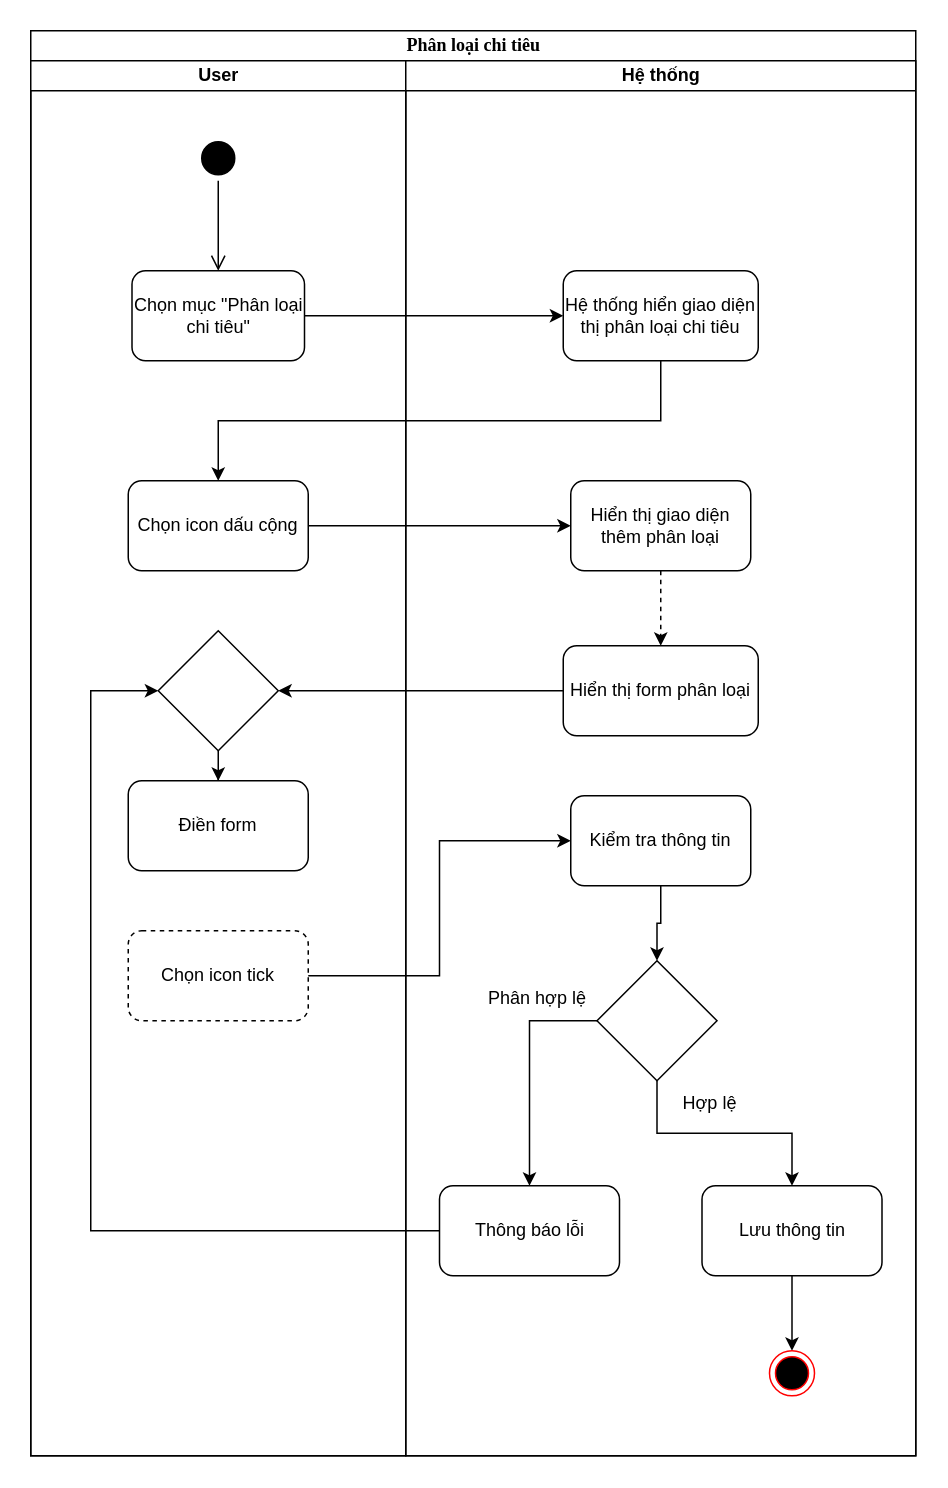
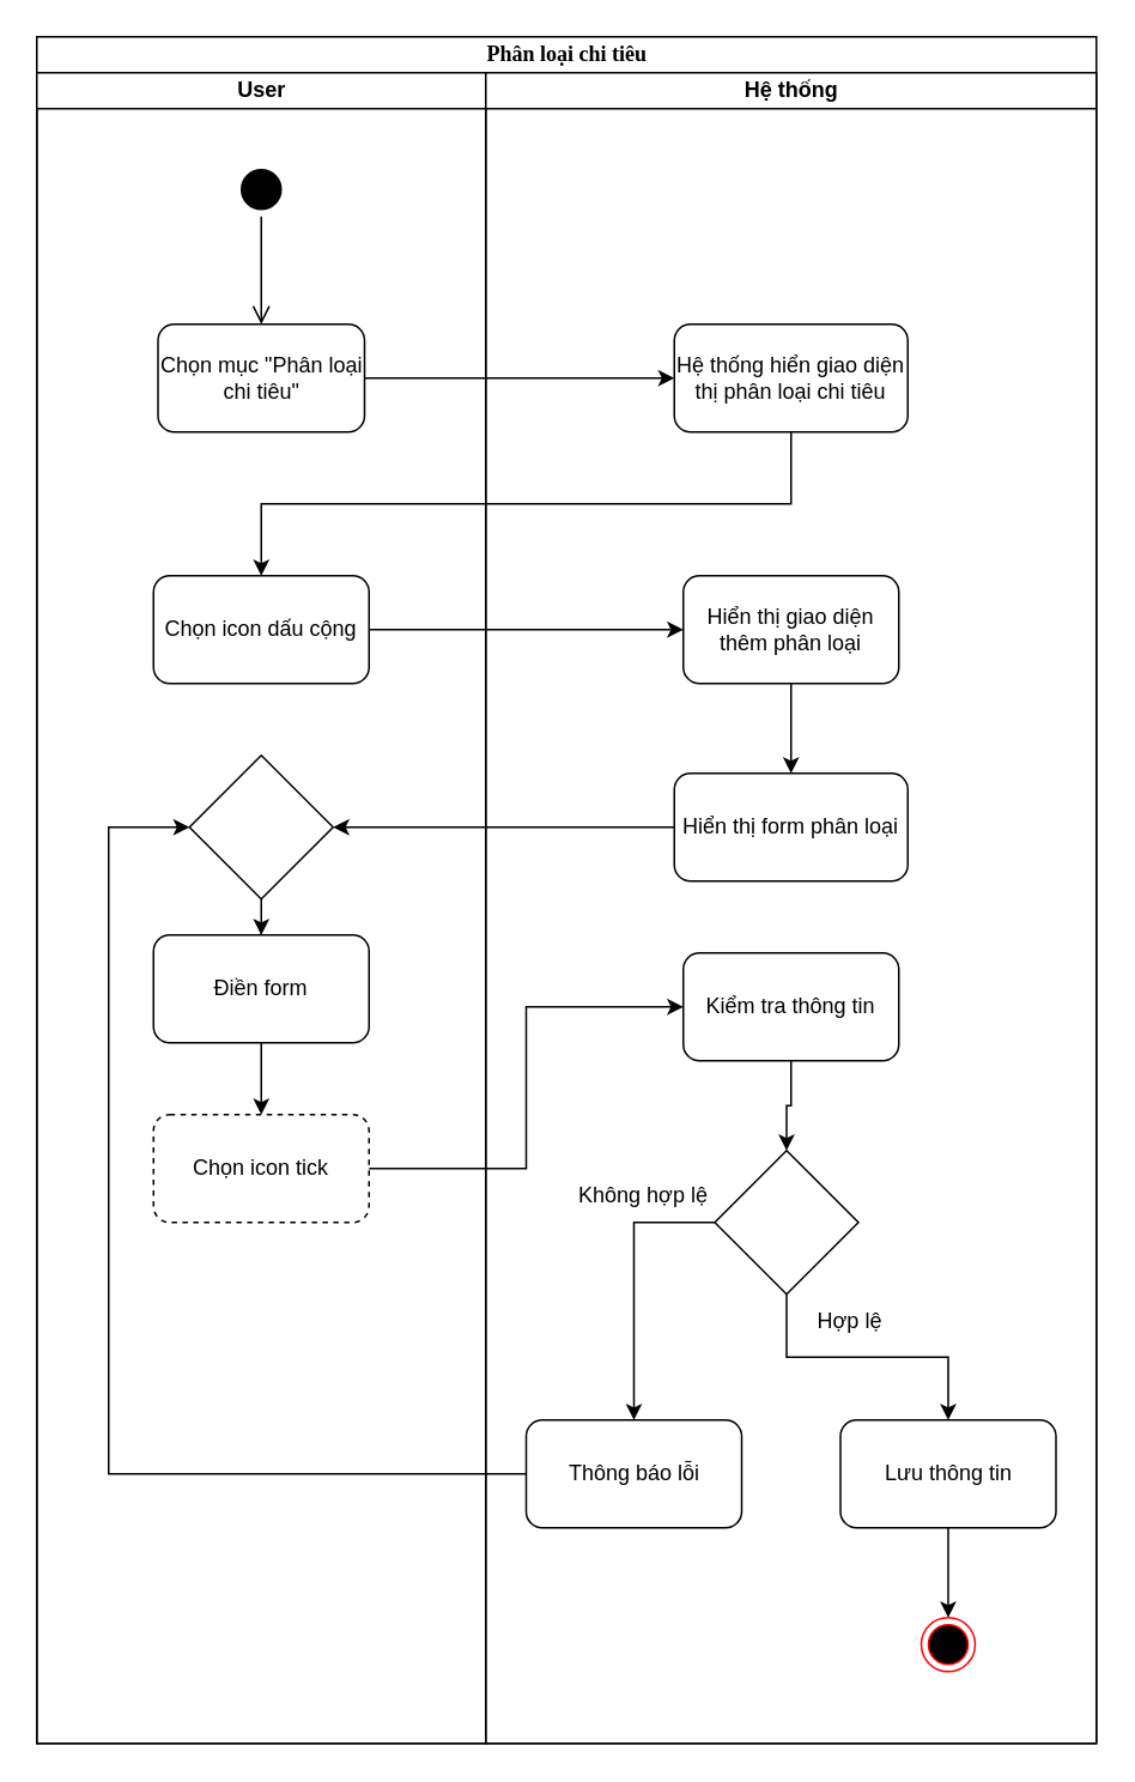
- <mxCell id="18" style="edgeStyle=orthogonalEdgeStyle;rounded=0;orthogonalLoop=1;jettySize=auto;html=1;entryX=0.5;entryY=0;entryDx=0;entryDy=0;strokeColor=#000000;dashed=1;" edge="1" parent="16" source="19" target="20"><mxGeometry relative="1" as="geometry" /></mxCell>
+ <mxCell id="18" style="edgeStyle=orthogonalEdgeStyle;rounded=0;orthogonalLoop=1;jettySize=auto;html=1;entryX=0.5;entryY=0;entryDx=0;entryDy=0;strokeColor=#000000;" edge="1" parent="16" source="19" target="20"><mxGeometry relative="1" as="geometry" /></mxCell>
+ <mxCell id="8" style="edgeStyle=orthogonalEdgeStyle;rounded=0;orthogonalLoop=1;jettySize=auto;html=1;entryX=0.5;entryY=0;entryDx=0;entryDy=0;strokeColor=#000000;" edge="1" parent="3" source="9" target="10"><mxGeometry relative="1" as="geometry" /></mxCell>
- <mxCell id="28" value="Phân hợp lệ" style="text;html=1;strokeColor=none;fillColor=none;align=center;verticalAlign=middle;whiteSpace=wrap;rounded=0;" vertex="1" parent="16"><mxGeometry x="47.5" y="610" width="80" height="30" as="geometry" /></mxCell>
+ <mxCell id="28" value="Không hợp lệ" style="text;html=1;strokeColor=none;fillColor=none;align=center;verticalAlign=middle;whiteSpace=wrap;rounded=0;" vertex="1" parent="16"><mxGeometry x="47.5" y="610" width="80" height="30" as="geometry" /></mxCell>
